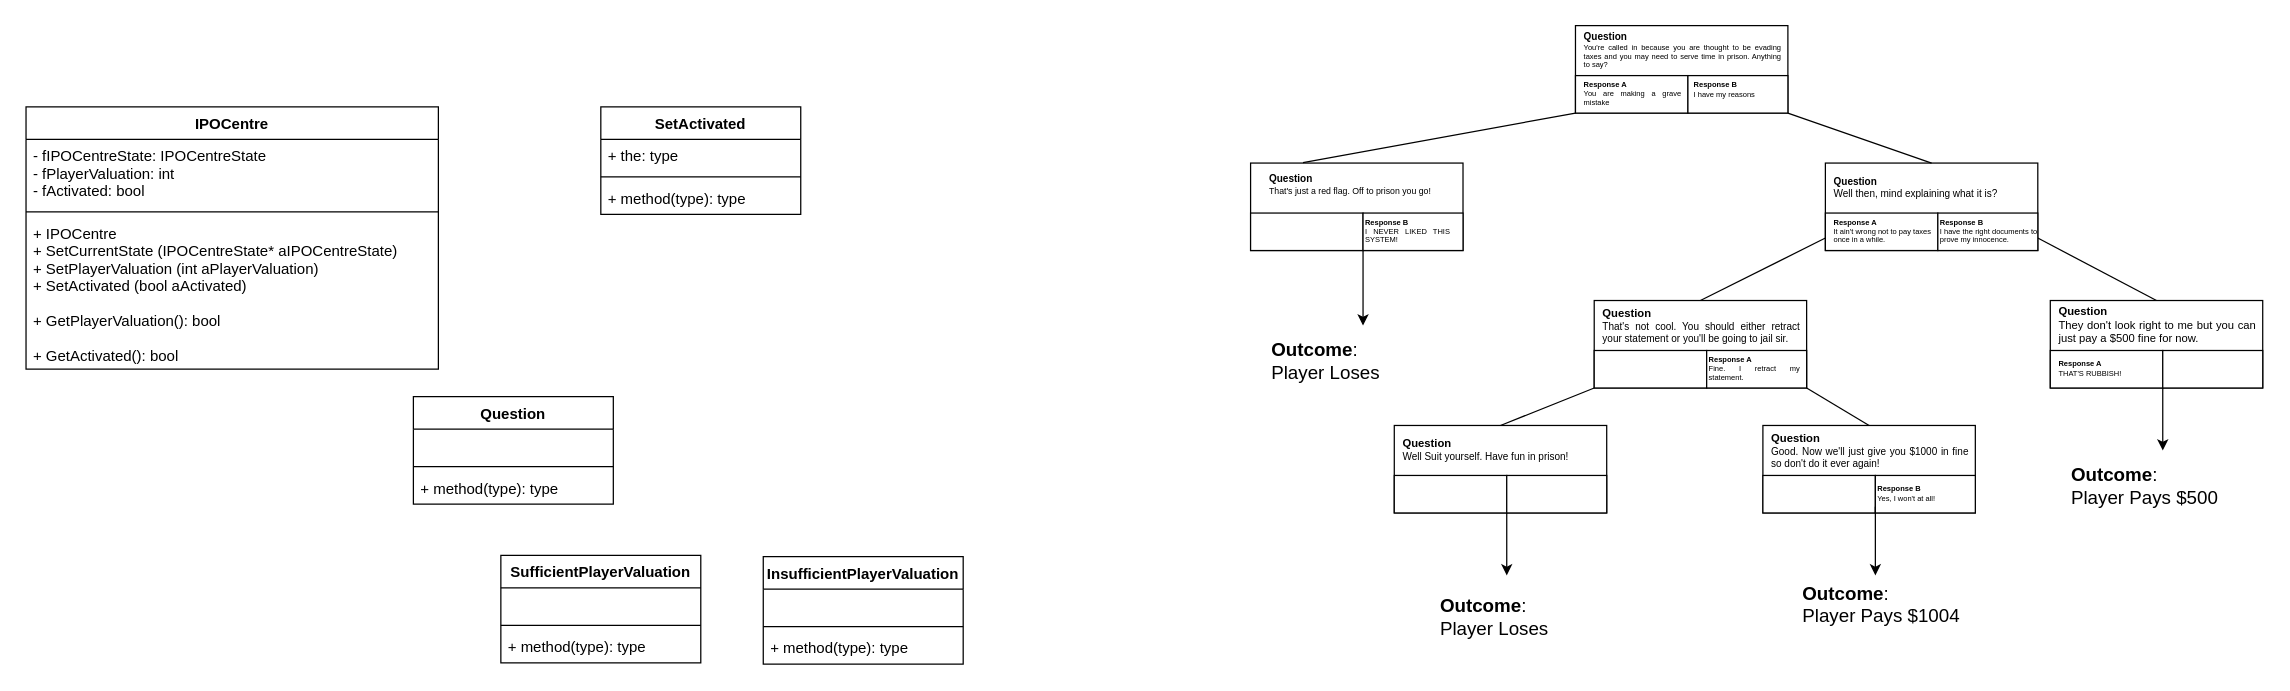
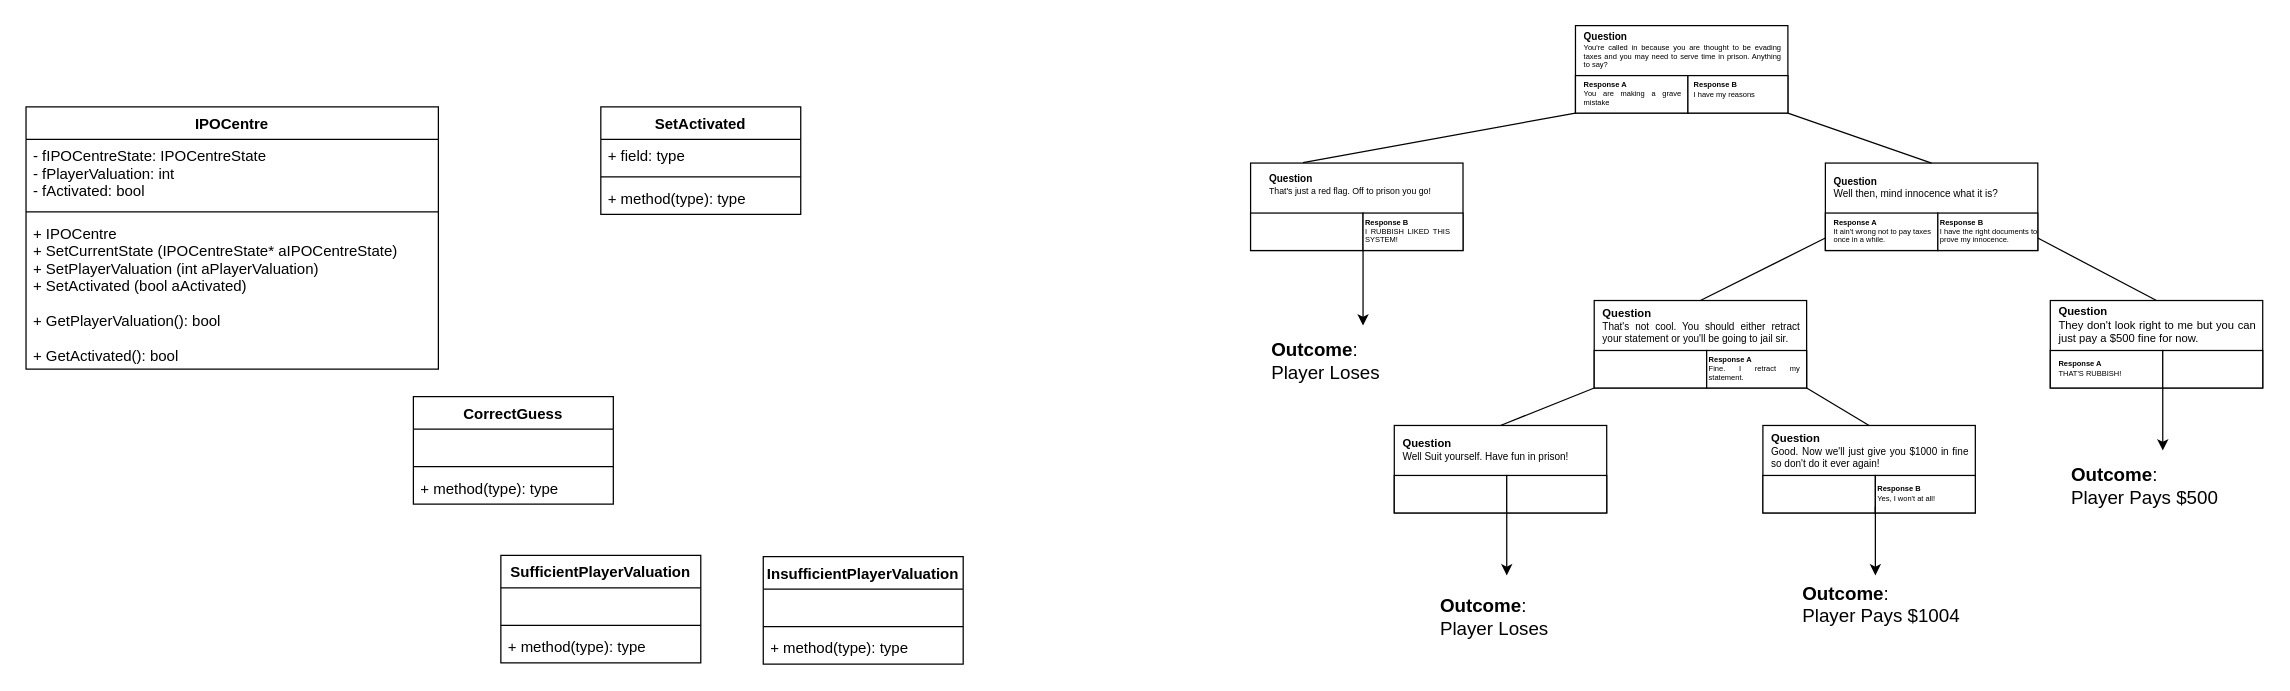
- <mxCell id="53" value="+ the: type" style="text;strokeColor=none;fillColor=none;align=left;verticalAlign=top;spacingLeft=4;spacingRight=4;overflow=hidden;rotatable=0;points=[[0,0.5],[1,0.5]];portConstraint=eastwest;" vertex="1" parent="52"><mxGeometry y="26" width="160" height="26" as="geometry" /></mxCell>
+ <mxCell id="53" value="+ field: type" style="text;strokeColor=none;fillColor=none;align=left;verticalAlign=top;spacingLeft=4;spacingRight=4;overflow=hidden;rotatable=0;points=[[0,0.5],[1,0.5]];portConstraint=eastwest;" vertex="1" parent="52"><mxGeometry y="26" width="160" height="26" as="geometry" /></mxCell>
- <mxCell id="25" value="&lt;p style=&quot;line-height: 30% ; font-size: 6px&quot; align=&quot;justify&quot;&gt;&lt;/p&gt;&lt;div style=&quot;font-size: 6px&quot; align=&quot;justify&quot;&gt;&lt;b&gt;&lt;font style=&quot;font-size: 8px&quot;&gt;Question&lt;/font&gt;&lt;/b&gt;&lt;/div&gt;&lt;div style=&quot;font-size: 6px&quot; align=&quot;justify&quot;&gt;&lt;font style=&quot;font-size: 8px&quot;&gt;Well then, mind explaining what it is?&lt;/font&gt;&lt;/div&gt;&lt;p style=&quot;font-size: 6px&quot; align=&quot;justify&quot;&gt;&lt;/p&gt;" style="text;html=1;strokeColor=none;fillColor=none;align=left;verticalAlign=middle;whiteSpace=wrap;rounded=0;" vertex="1" parent="1"><mxGeometry x="1465" y="130" width="160" height="40" as="geometry" /></mxCell>
+ <mxCell id="25" value="&lt;p style=&quot;line-height: 30% ; font-size: 6px&quot; align=&quot;justify&quot;&gt;&lt;/p&gt;&lt;div style=&quot;font-size: 6px&quot; align=&quot;justify&quot;&gt;&lt;b&gt;&lt;font style=&quot;font-size: 8px&quot;&gt;Question&lt;/font&gt;&lt;/b&gt;&lt;/div&gt;&lt;div style=&quot;font-size: 6px&quot; align=&quot;justify&quot;&gt;&lt;font style=&quot;font-size: 8px&quot;&gt;Well then, mind innocence what it is?&lt;/font&gt;&lt;/div&gt;&lt;p style=&quot;font-size: 6px&quot; align=&quot;justify&quot;&gt;&lt;/p&gt;" style="text;html=1;strokeColor=none;fillColor=none;align=left;verticalAlign=middle;whiteSpace=wrap;rounded=0;" vertex="1" parent="1"><mxGeometry x="1465" y="130" width="160" height="40" as="geometry" /></mxCell>
- <mxCell id="43" value="&lt;div style=&quot;font-size: 6px&quot; align=&quot;justify&quot;&gt;&lt;b&gt;&lt;font style=&quot;font-size: 6px&quot;&gt;Response B&lt;br&gt;&lt;/font&gt;&lt;/b&gt;&lt;/div&gt;&lt;div style=&quot;font-size: 6px&quot; align=&quot;justify&quot;&gt;I NEVER LIKED THIS SYSTEM!&lt;/div&gt;" style="text;html=1;strokeColor=none;fillColor=none;align=left;verticalAlign=middle;whiteSpace=wrap;rounded=0;" vertex="1" parent="1"><mxGeometry x="1090" y="175" width="70" height="20" as="geometry" /></mxCell>
+ <mxCell id="43" value="&lt;div style=&quot;font-size: 6px&quot; align=&quot;justify&quot;&gt;&lt;b&gt;&lt;font style=&quot;font-size: 6px&quot;&gt;Response B&lt;br&gt;&lt;/font&gt;&lt;/b&gt;&lt;/div&gt;&lt;div style=&quot;font-size: 6px&quot; align=&quot;justify&quot;&gt;I RUBBISH LIKED THIS SYSTEM!&lt;/div&gt;" style="text;html=1;strokeColor=none;fillColor=none;align=left;verticalAlign=middle;whiteSpace=wrap;rounded=0;" vertex="1" parent="1"><mxGeometry x="1090" y="175" width="70" height="20" as="geometry" /></mxCell>
- <mxCell id="56" value="Question" style="swimlane;fontStyle=1;align=center;verticalAlign=top;childLayout=stackLayout;horizontal=1;startSize=26;horizontalStack=0;resizeParent=1;resizeParentMax=0;resizeLast=0;collapsible=1;marginBottom=0;" vertex="1" parent="1"><mxGeometry x="330" y="317" width="160" height="86" as="geometry" /></mxCell>
+ <mxCell id="56" value="CorrectGuess" style="swimlane;fontStyle=1;align=center;verticalAlign=top;childLayout=stackLayout;horizontal=1;startSize=26;horizontalStack=0;resizeParent=1;resizeParentMax=0;resizeLast=0;collapsible=1;marginBottom=0;" vertex="1" parent="1"><mxGeometry x="330" y="317" width="160" height="86" as="geometry" /></mxCell>
